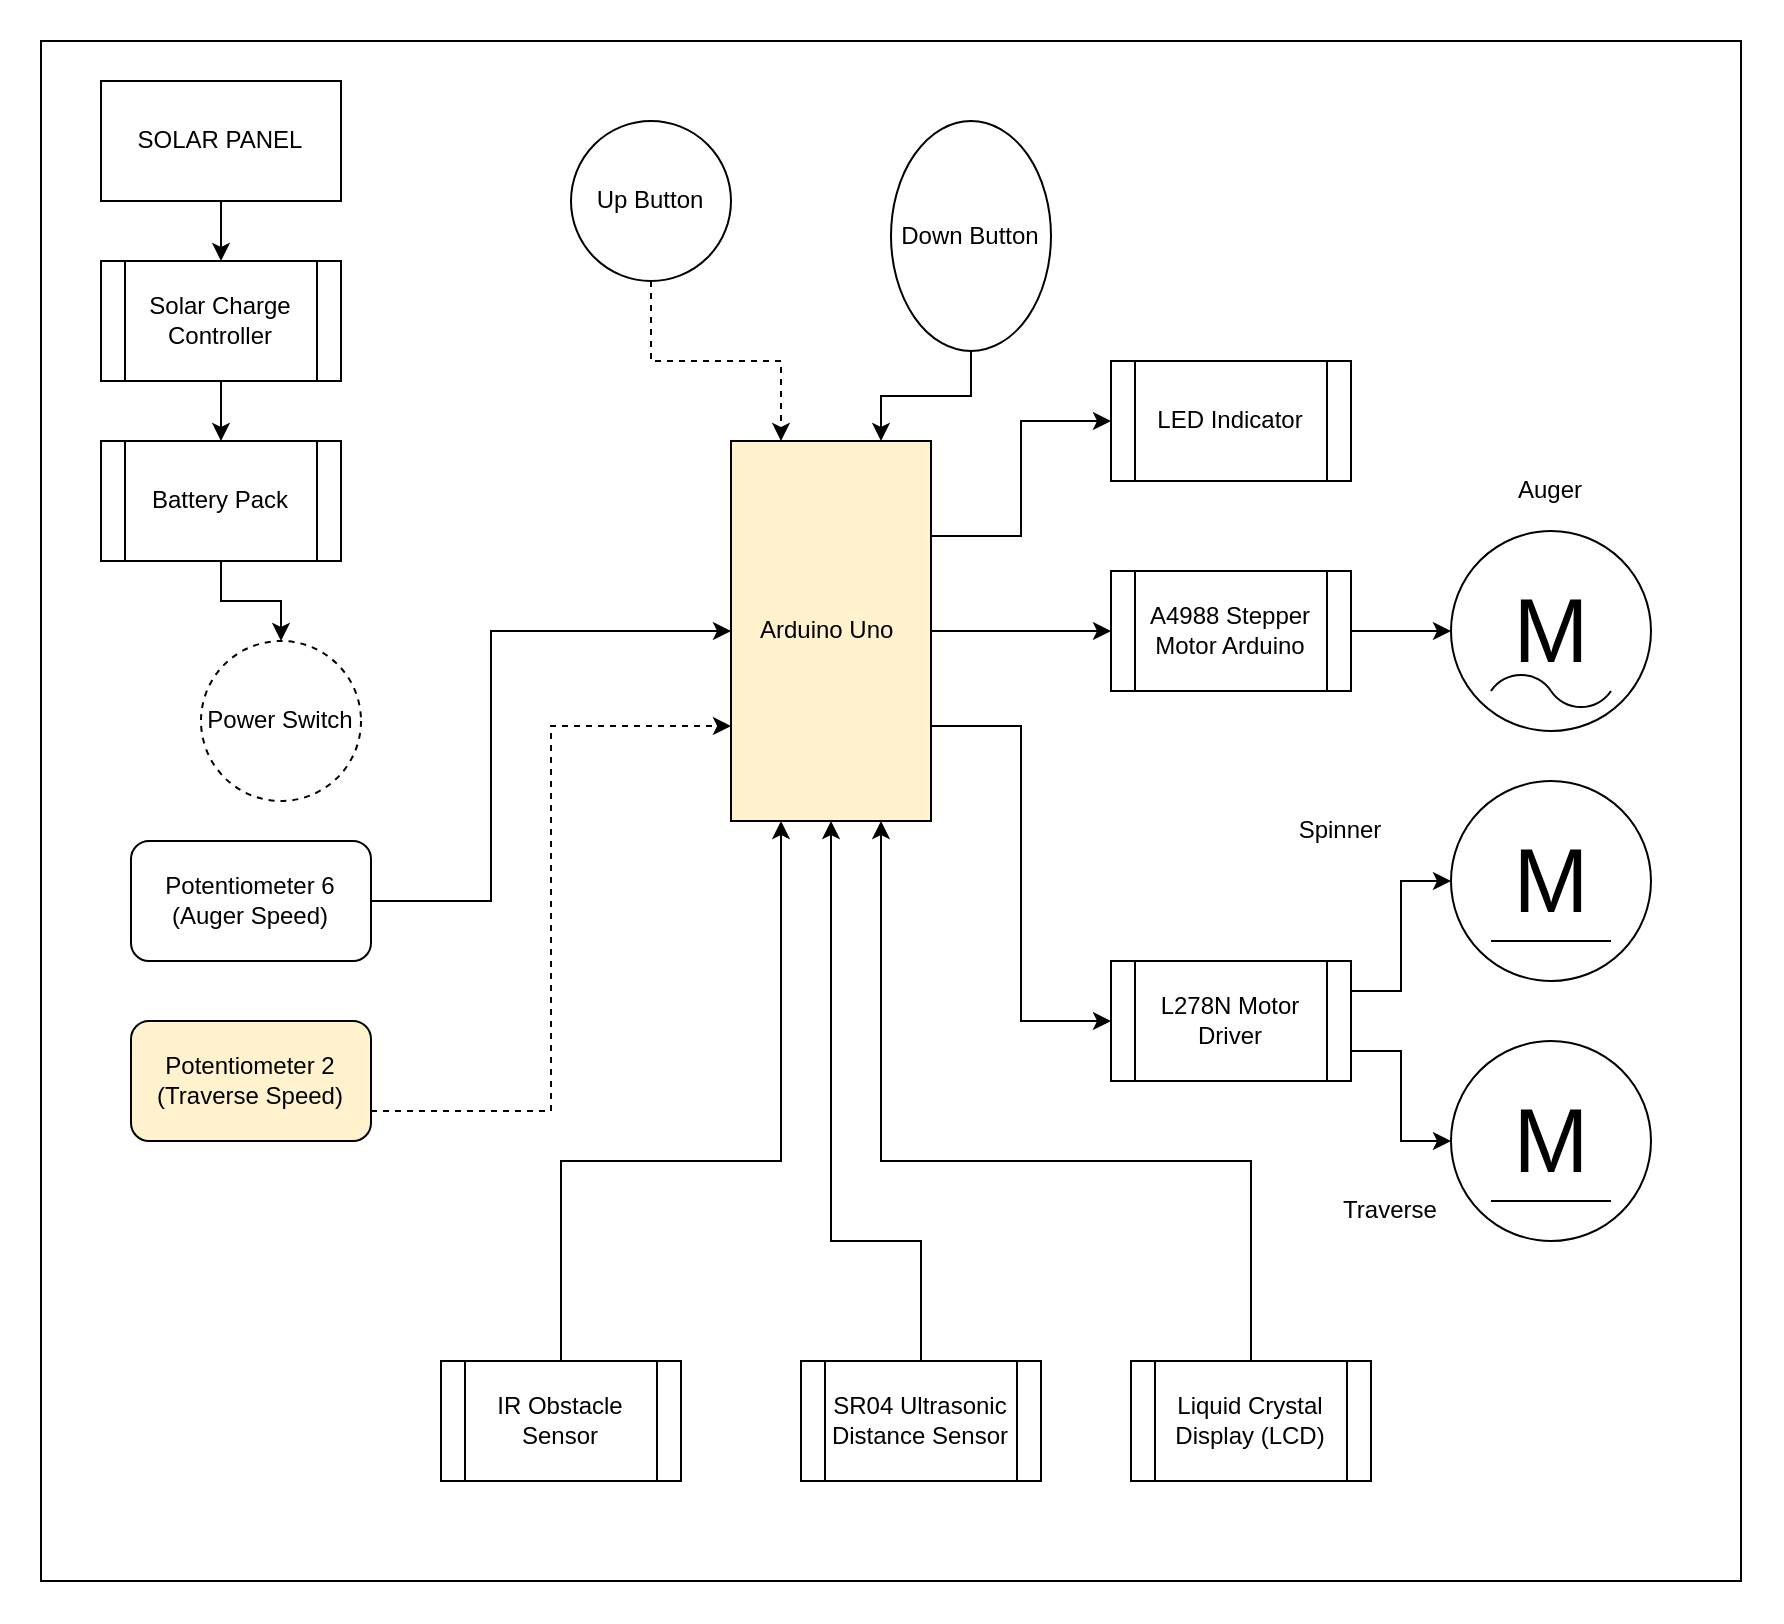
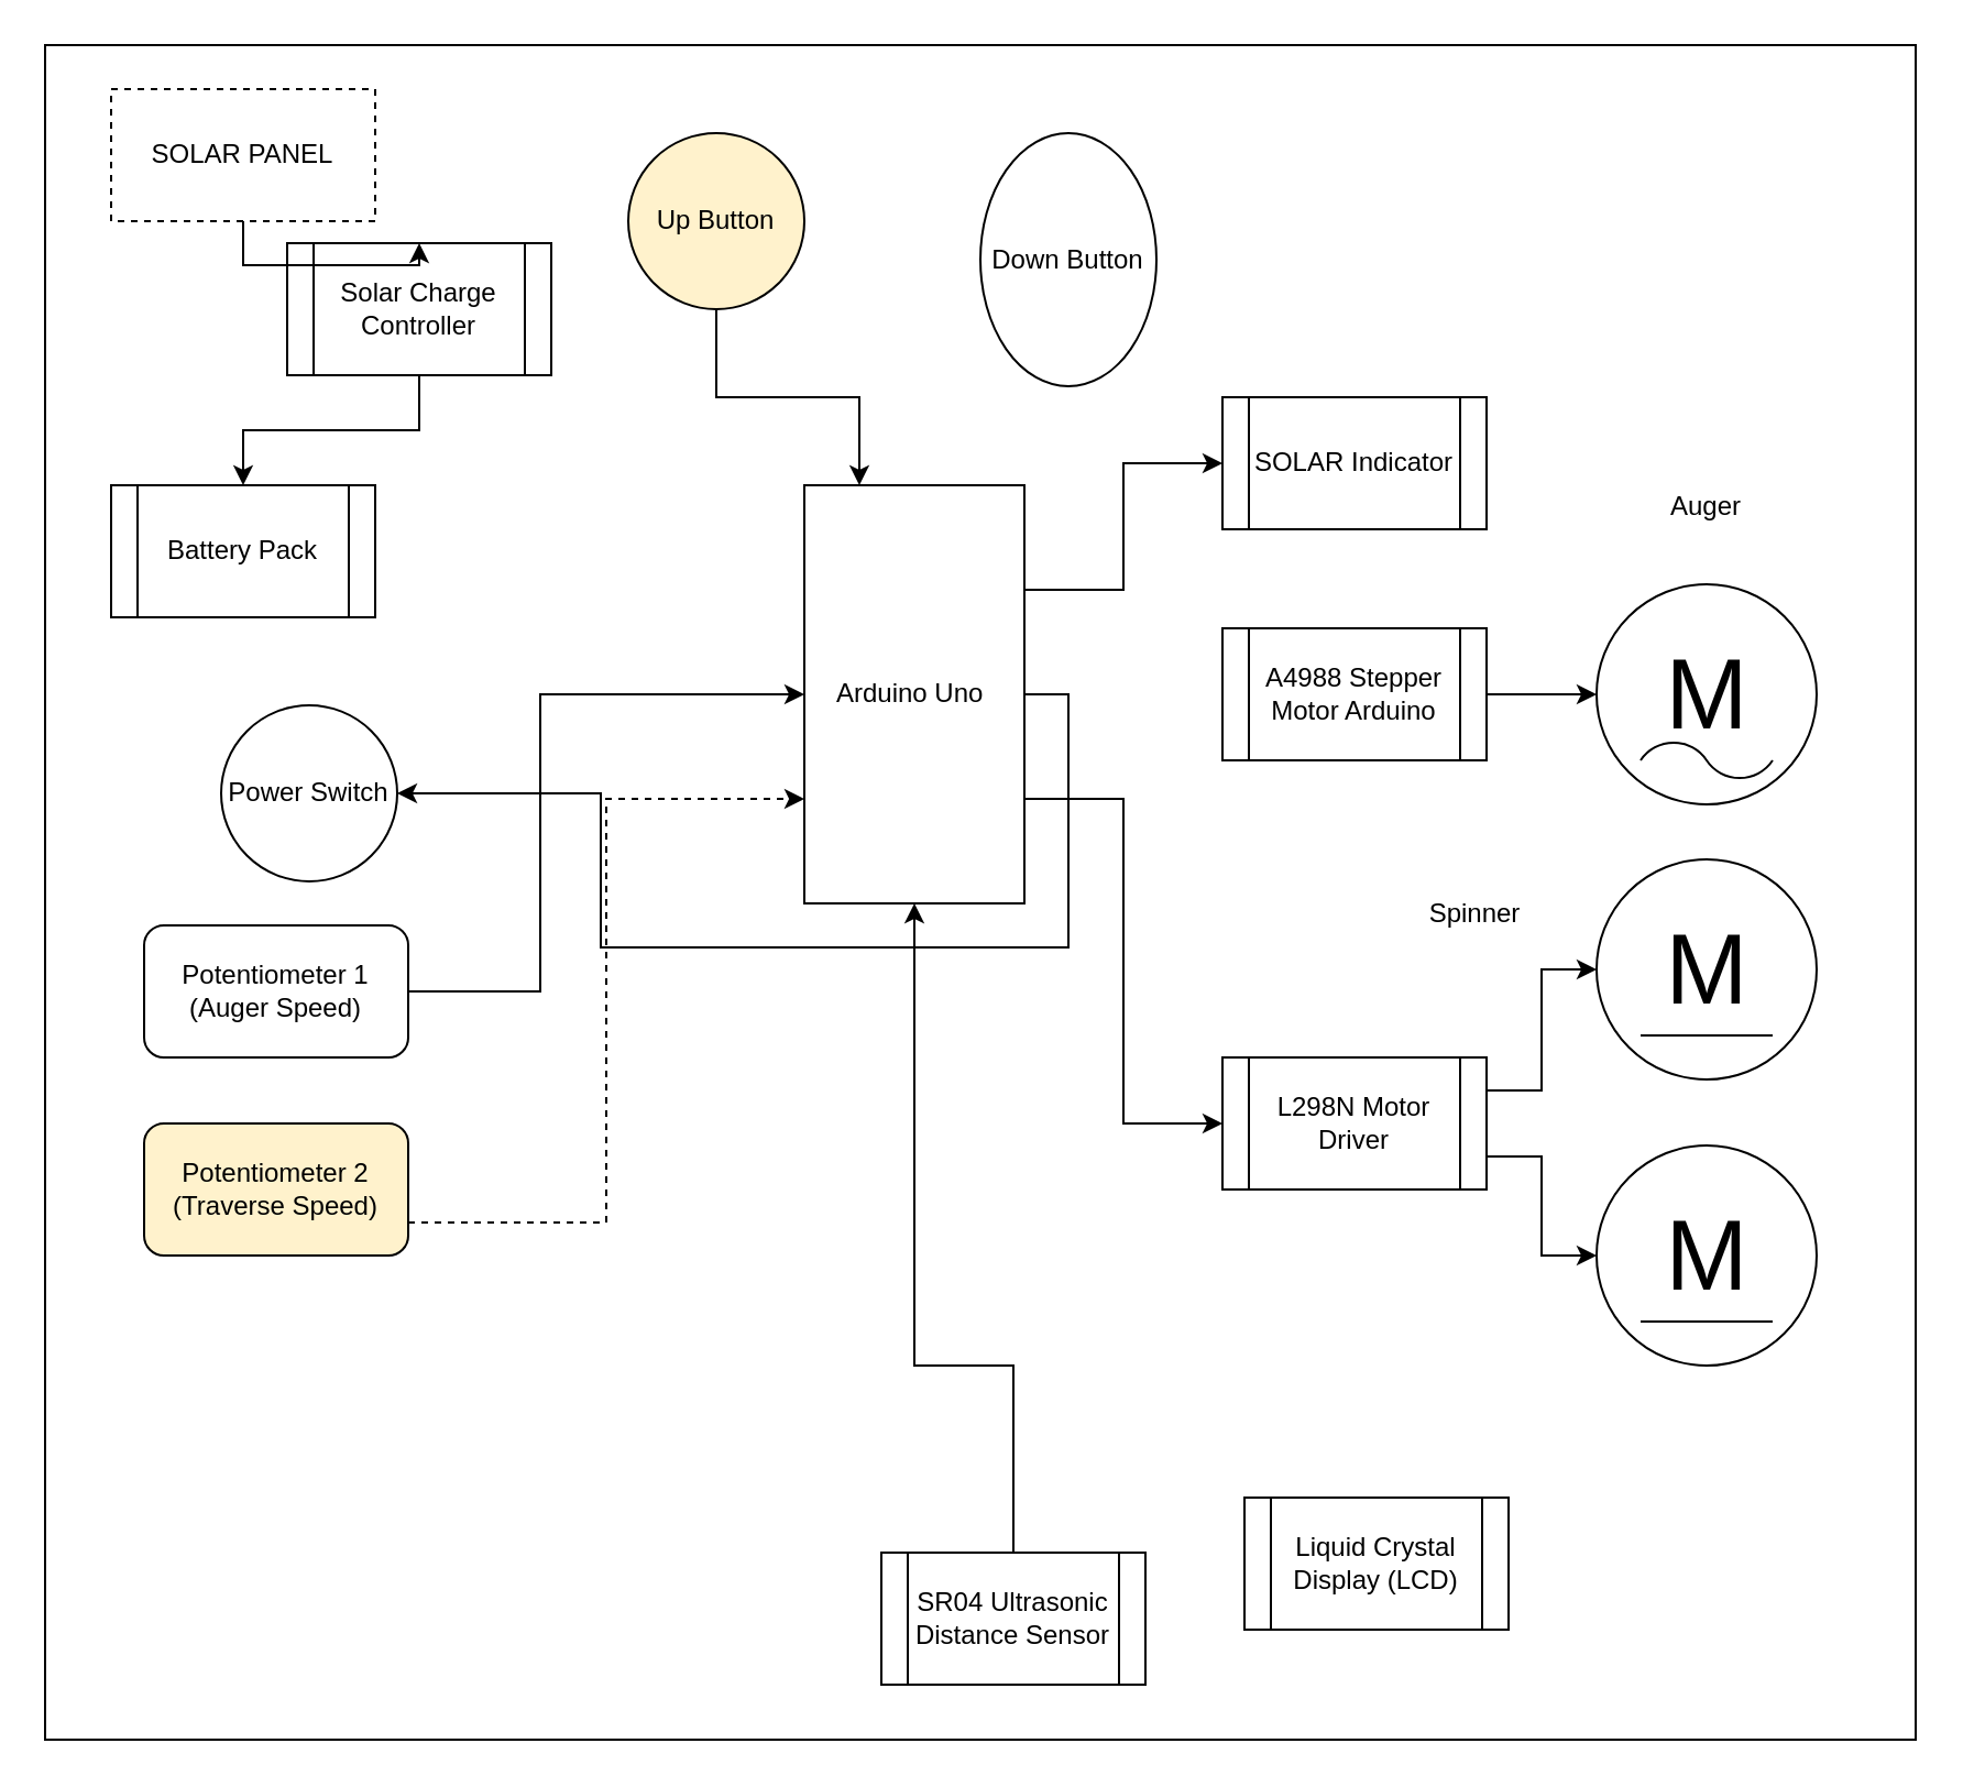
- <mxCell id="39" value="SOLAR PANEL" style="rounded=0;whiteSpace=wrap;html=1;" parent="1" vertex="1"><mxGeometry x="50" y="40" width="120" height="60" as="geometry" /></mxCell>
+ <mxCell id="39" value="SOLAR PANEL" style="rounded=0;whiteSpace=wrap;html=1;dashed=1;" parent="1" vertex="1"><mxGeometry x="50" y="40" width="120" height="60" as="geometry" /></mxCell>
- <mxCell id="8" value="Up Button" style="ellipse;whiteSpace=wrap;html=1;aspect=fixed;" parent="1" vertex="1"><mxGeometry x="285" y="60" width="80" height="80" as="geometry" /></mxCell>
+ <mxCell id="8" value="Up Button" style="ellipse;whiteSpace=wrap;html=1;aspect=fixed;fillColor=#fff2cc;" parent="1" vertex="1"><mxGeometry x="285" y="60" width="80" height="80" as="geometry" /></mxCell>
- <mxCell id="37" value="Solar Charge Controller" style="shape=process;whiteSpace=wrap;html=1;backgroundOutline=1;" parent="1" vertex="1"><mxGeometry x="50" y="130" width="120" height="60" as="geometry" /></mxCell>
+ <mxCell id="37" value="Solar Charge Controller" style="shape=process;whiteSpace=wrap;html=1;backgroundOutline=1;" parent="1" vertex="1"><mxGeometry x="130" y="110" width="120" height="60" as="geometry" /></mxCell>
- <mxCell id="7" style="edgeStyle=orthogonalEdgeStyle;rounded=0;orthogonalLoop=1;jettySize=auto;html=1;exitX=0.5;exitY=1;exitDx=0;exitDy=0;entryX=0.25;entryY=0;entryDx=0;entryDy=0;dashed=1;" parent="1" source="8" target="6" edge="1"><mxGeometry relative="1" as="geometry" /></mxCell>
+ <mxCell id="7" style="edgeStyle=orthogonalEdgeStyle;rounded=0;orthogonalLoop=1;jettySize=auto;html=1;exitX=0.5;exitY=1;exitDx=0;exitDy=0;entryX=0.25;entryY=0;entryDx=0;entryDy=0;" parent="1" source="8" target="6" edge="1"><mxGeometry relative="1" as="geometry" /></mxCell>
- <mxCell id="9" style="edgeStyle=orthogonalEdgeStyle;rounded=0;orthogonalLoop=1;jettySize=auto;html=1;exitX=0.5;exitY=1;exitDx=0;exitDy=0;entryX=0.75;entryY=0;entryDx=0;entryDy=0;" parent="1" source="10" target="6" edge="1"><mxGeometry relative="1" as="geometry" /></mxCell>
- <mxCell id="22" value="LED Indicator" style="shape=process;whiteSpace=wrap;html=1;backgroundOutline=1;" parent="1" vertex="1"><mxGeometry x="555" y="180" width="120" height="60" as="geometry" /></mxCell>
+ <mxCell id="22" value="SOLAR Indicator" style="shape=process;whiteSpace=wrap;html=1;backgroundOutline=1;" parent="1" vertex="1"><mxGeometry x="555" y="180" width="120" height="60" as="geometry" /></mxCell>
- <mxCell id="29" value="Auger" style="text;html=1;strokeColor=none;fillColor=none;align=center;verticalAlign=middle;whiteSpace=wrap;rounded=0;" parent="1" vertex="1"><mxGeometry x="745" y="230" width="60" height="30" as="geometry" /></mxCell>
+ <mxCell id="29" value="Auger" style="text;html=1;strokeColor=none;fillColor=none;align=center;verticalAlign=middle;whiteSpace=wrap;rounded=0;" parent="1" vertex="1"><mxGeometry x="745" y="215" width="60" height="30" as="geometry" /></mxCell>
- <mxCell id="20" value="" style="edgeStyle=orthogonalEdgeStyle;rounded=0;orthogonalLoop=1;jettySize=auto;html=1;" parent="1" source="21" target="11" edge="1"><mxGeometry relative="1" as="geometry" /></mxCell>
- <mxCell id="6" value="Arduino Uno&amp;nbsp;" style="rounded=0;whiteSpace=wrap;html=1;fillColor=#fff2cc;" parent="1" vertex="1"><mxGeometry x="365" y="220" width="100" height="190" as="geometry" /></mxCell>
+ <mxCell id="6" value="Arduino Uno&amp;nbsp;" style="rounded=0;whiteSpace=wrap;html=1;" parent="1" vertex="1"><mxGeometry x="365" y="220" width="100" height="190" as="geometry" /></mxCell>
- <mxCell id="4" style="edgeStyle=orthogonalEdgeStyle;rounded=0;orthogonalLoop=1;jettySize=auto;html=1;exitX=1;exitY=0.5;exitDx=0;exitDy=0;entryX=0;entryY=0.5;entryDx=0;entryDy=0;" parent="1" source="6" target="13" edge="1"><mxGeometry relative="1" as="geometry" /></mxCell>
+ <mxCell id="4" style="edgeStyle=orthogonalEdgeStyle;rounded=0;orthogonalLoop=1;jettySize=auto;html=1;exitX=1;exitY=0.5;exitDx=0;exitDy=0;" parent="1" source="6" target="11" edge="1"><mxGeometry relative="1" as="geometry" /></mxCell>
- <mxCell id="11" value="Power Switch" style="ellipse;whiteSpace=wrap;html=1;aspect=fixed;dashed=1;" parent="1" vertex="1"><mxGeometry x="100" y="320" width="80" height="80" as="geometry" /></mxCell>
+ <mxCell id="11" value="Power Switch" style="ellipse;whiteSpace=wrap;html=1;aspect=fixed;" parent="1" vertex="1"><mxGeometry x="100" y="320" width="80" height="80" as="geometry" /></mxCell>
- <mxCell id="26" value="Potentiometer 6&lt;br&gt;(Auger Speed)" style="rounded=1;whiteSpace=wrap;html=1;" parent="1" vertex="1"><mxGeometry x="65" y="420" width="120" height="60" as="geometry" /></mxCell>
+ <mxCell id="26" value="Potentiometer 1&lt;br&gt;(Auger Speed)" style="rounded=1;whiteSpace=wrap;html=1;" parent="1" vertex="1"><mxGeometry x="65" y="420" width="120" height="60" as="geometry" /></mxCell>
- <mxCell id="18" value="L278N Motor Driver" style="shape=process;whiteSpace=wrap;html=1;backgroundOutline=1;" parent="1" vertex="1"><mxGeometry x="555" y="480" width="120" height="60" as="geometry" /></mxCell>
+ <mxCell id="18" value="L298N Motor Driver" style="shape=process;whiteSpace=wrap;html=1;backgroundOutline=1;" parent="1" vertex="1"><mxGeometry x="555" y="480" width="120" height="60" as="geometry" /></mxCell>
- <mxCell id="34" style="edgeStyle=orthogonalEdgeStyle;rounded=0;orthogonalLoop=1;jettySize=auto;html=1;exitX=0.5;exitY=0;exitDx=0;exitDy=0;entryX=0.25;entryY=1;entryDx=0;entryDy=0;" parent="1" source="35" target="6" edge="1"><mxGeometry relative="1" as="geometry"><Array as="points"><mxPoint x="280" y="580" /><mxPoint x="390" y="580" /></Array></mxGeometry></mxCell>
- <mxCell id="23" style="edgeStyle=orthogonalEdgeStyle;rounded=0;orthogonalLoop=1;jettySize=auto;html=1;exitX=0.5;exitY=0;exitDx=0;exitDy=0;entryX=0.75;entryY=1;entryDx=0;entryDy=0;" parent="1" source="24" target="6" edge="1"><mxGeometry relative="1" as="geometry"><Array as="points"><mxPoint x="625" y="580" /><mxPoint x="440" y="580" /></Array></mxGeometry></mxCell>
- <mxCell id="31" value="Traverse" style="text;html=1;strokeColor=none;fillColor=none;align=center;verticalAlign=middle;whiteSpace=wrap;rounded=0;" parent="1" vertex="1"><mxGeometry x="665" y="590" width="60" height="30" as="geometry" /></mxCell>
- <mxCell id="35" value="IR Obstacle Sensor" style="shape=process;whiteSpace=wrap;html=1;backgroundOutline=1;" parent="1" vertex="1"><mxGeometry x="220" y="680" width="120" height="60" as="geometry" /></mxCell>
- <mxCell id="33" value="SR04 Ultrasonic Distance Sensor" style="shape=process;whiteSpace=wrap;html=1;backgroundOutline=1;" parent="1" vertex="1"><mxGeometry x="400" y="680" width="120" height="60" as="geometry" /></mxCell>
+ <mxCell id="33" value="SR04 Ultrasonic Distance Sensor" style="shape=process;whiteSpace=wrap;html=1;backgroundOutline=1;" parent="1" vertex="1"><mxGeometry x="400" y="705" width="120" height="60" as="geometry" /></mxCell>
